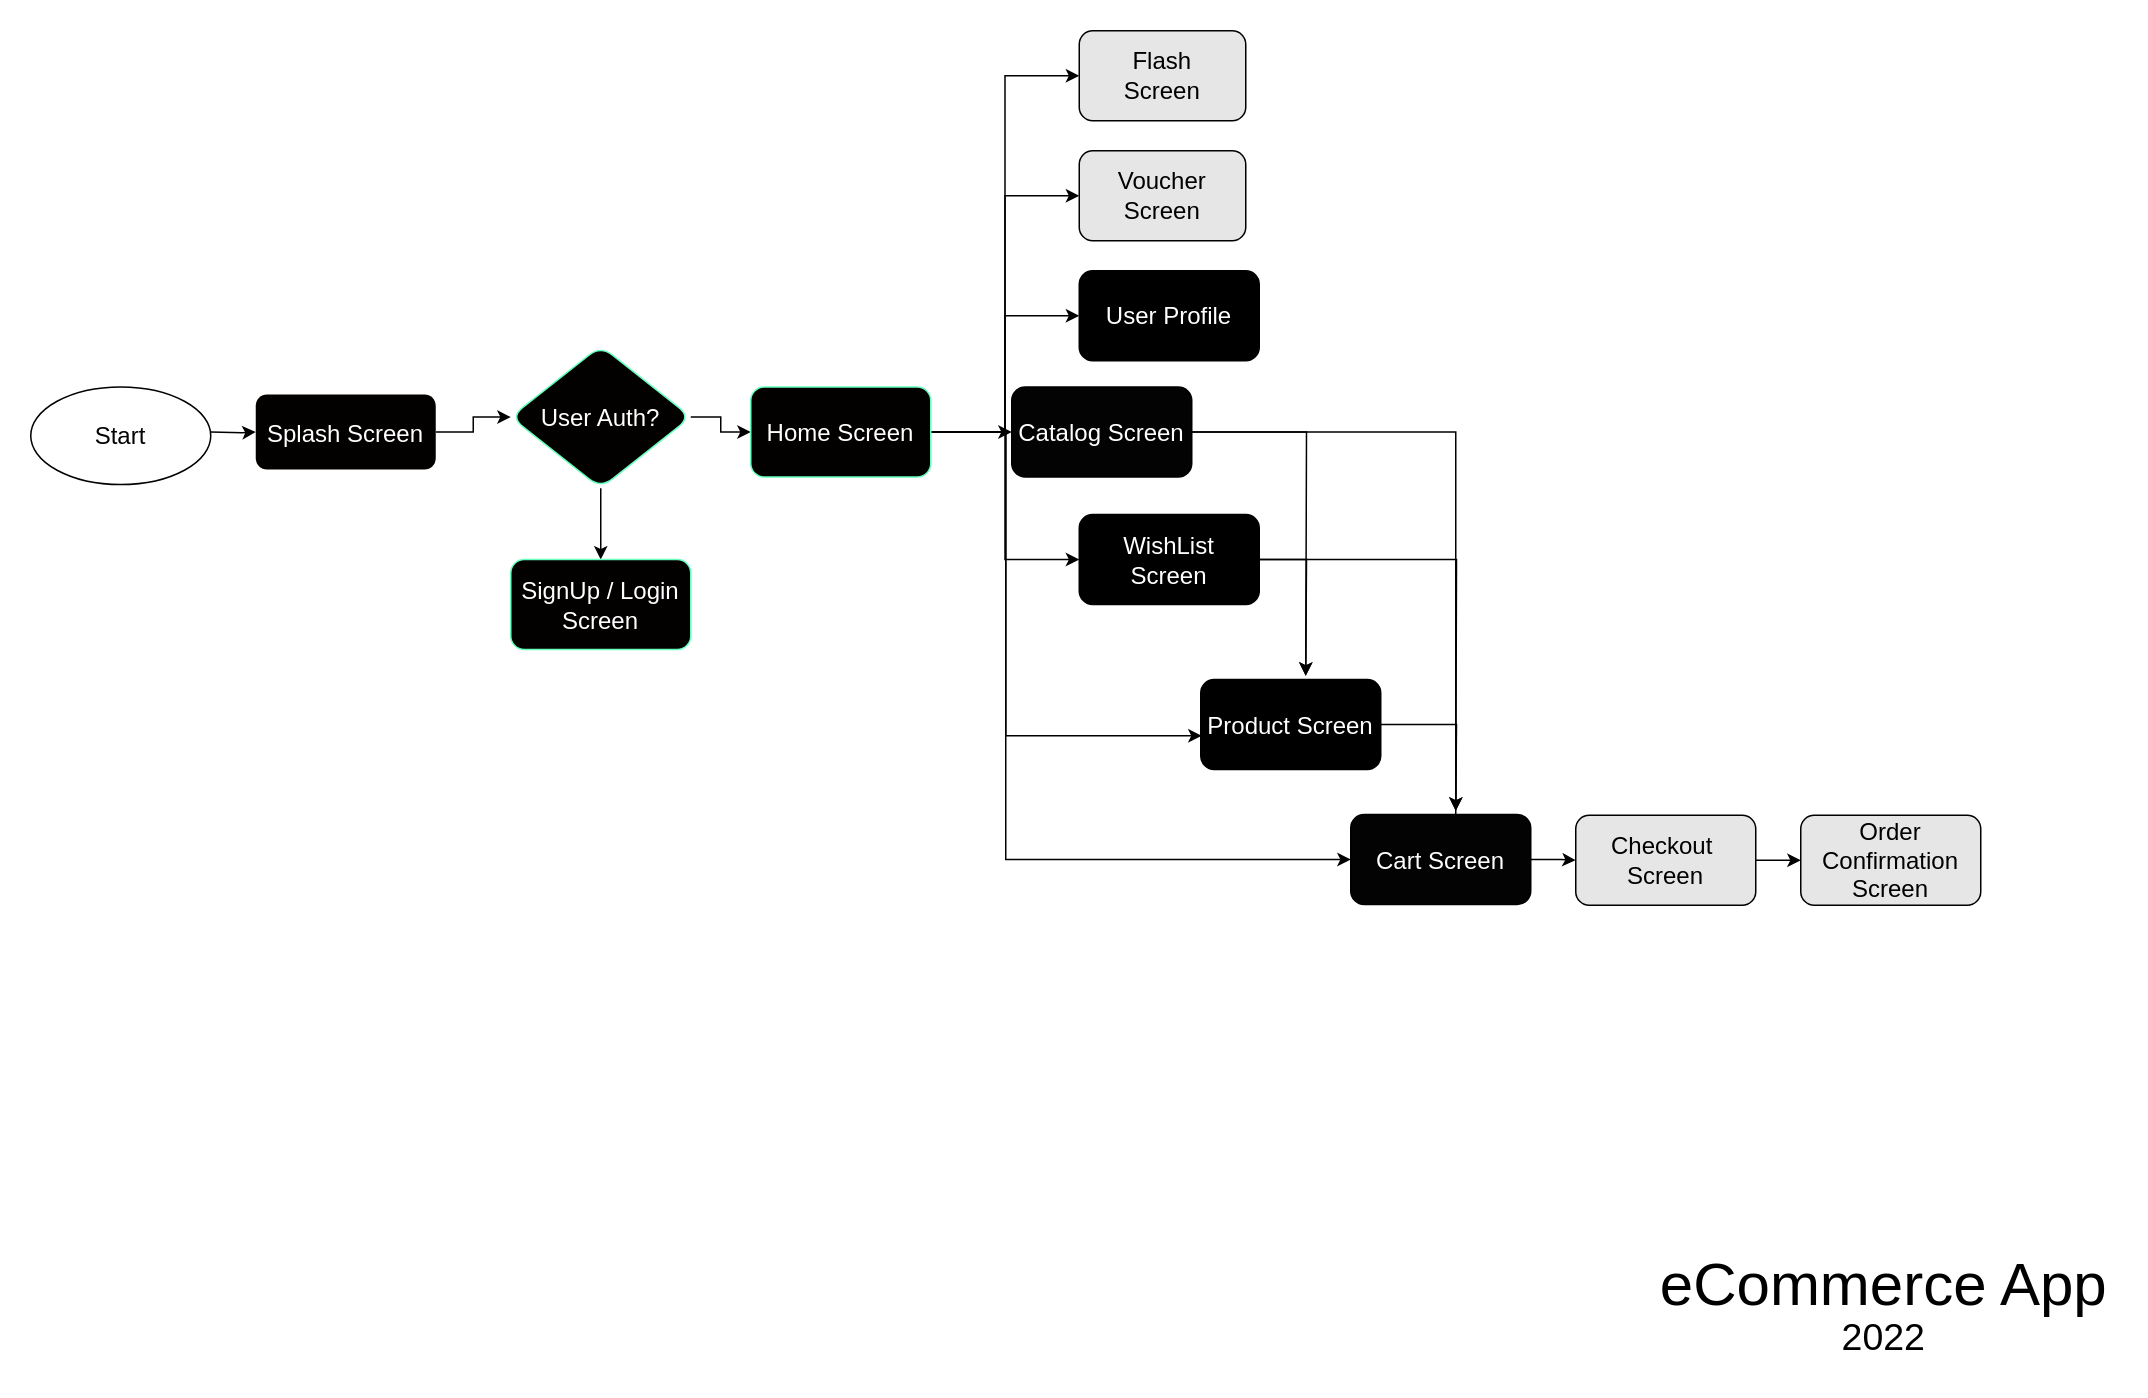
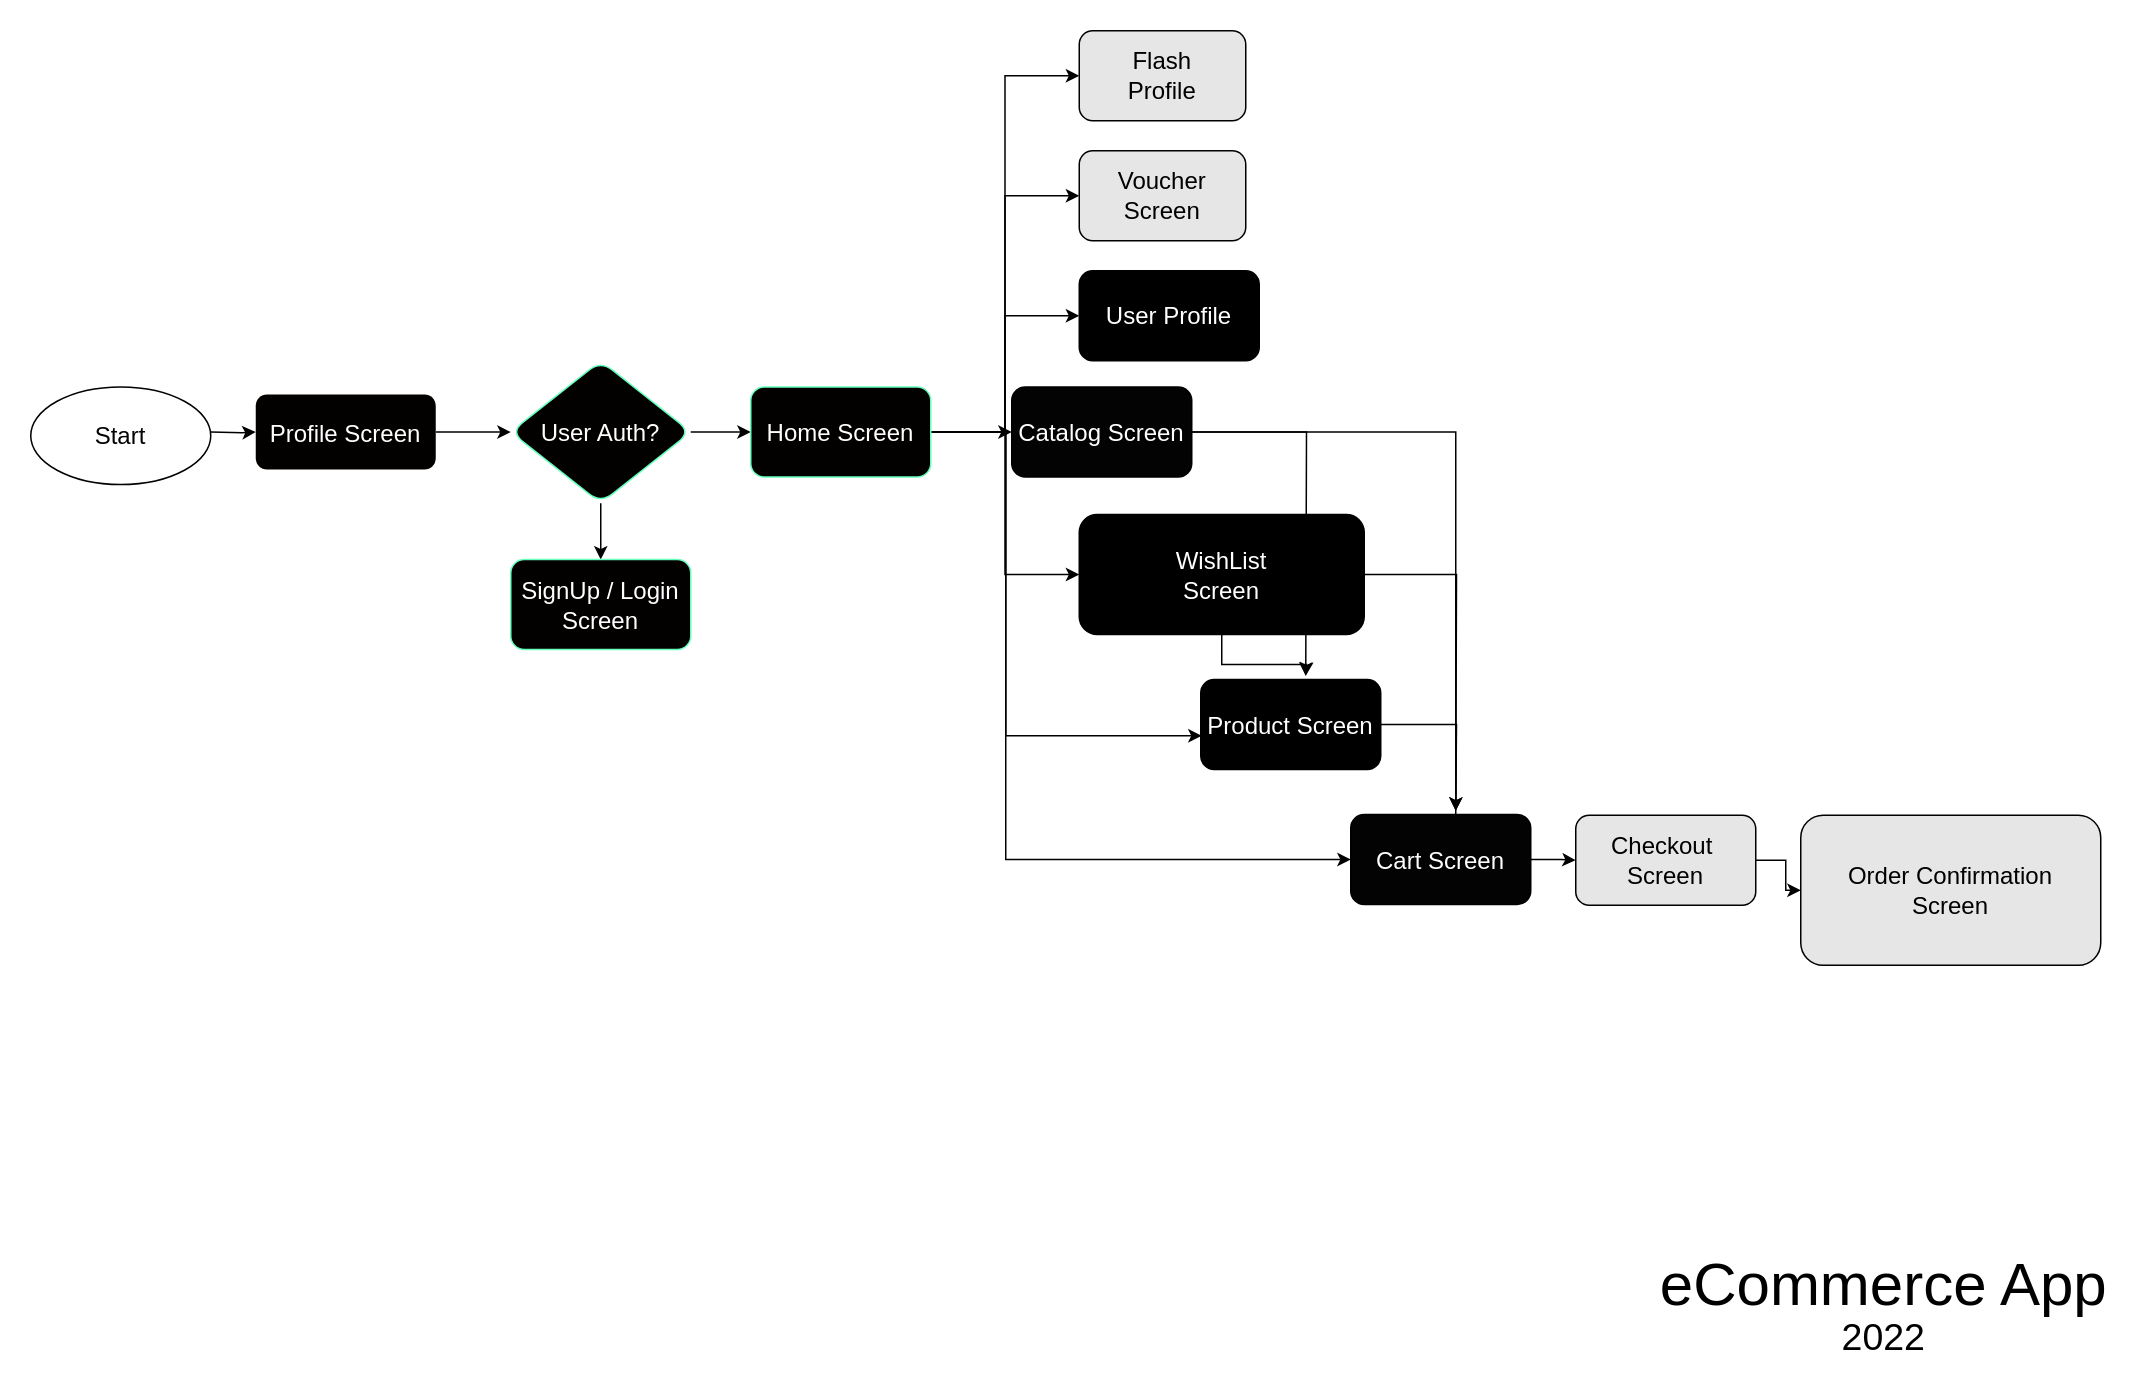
- <mxCell id="33" value="&lt;font color=&quot;#000000&quot;&gt;Flash&lt;br&gt;Screen&lt;/font&gt;" style="rounded=1;whiteSpace=wrap;html=1;labelBackgroundColor=none;labelBorderColor=none;fontSize=16;fontColor=#FFFFFF;strokeColor=default;fillColor=#E6E6E6;gradientColor=none;" vertex="1" parent="1"><mxGeometry x="719" y="20" width="111" height="60" as="geometry" /></mxCell>
+ <mxCell id="33" value="&lt;font color=&quot;#000000&quot;&gt;Flash&lt;br&gt;Profile&lt;/font&gt;" style="rounded=1;whiteSpace=wrap;html=1;labelBackgroundColor=none;labelBorderColor=none;fontSize=16;fontColor=#FFFFFF;strokeColor=default;fillColor=#E6E6E6;gradientColor=none;" vertex="1" parent="1"><mxGeometry x="719" y="20" width="111" height="60" as="geometry" /></mxCell>
- <mxCell id="7" value="User Auth?" style="rhombus;whiteSpace=wrap;html=1;rounded=1;labelBackgroundColor=none;labelBorderColor=none;fontSize=16;fontColor=#FFFFFF;strokeColor=#66FFBD;fillColor=#030100;gradientColor=none;" vertex="1" parent="1"><mxGeometry x="340" y="230" width="120" height="95" as="geometry" /></mxCell>
+ <mxCell id="7" value="User Auth?" style="rhombus;whiteSpace=wrap;html=1;rounded=1;labelBackgroundColor=none;labelBorderColor=none;fontSize=16;fontColor=#FFFFFF;strokeColor=#66FFBD;fillColor=#030100;gradientColor=none;" vertex="1" parent="1"><mxGeometry x="340" y="240" width="120" height="95" as="geometry" /></mxCell>
- <mxCell id="4" value="Splash Screen" style="rounded=1;labelBackgroundColor=none;labelBorderColor=none;fontSize=16;fontColor=#FFFFFF;strokeColor=none;fillColor=#030100;gradientColor=none;" vertex="1" parent="1"><mxGeometry x="170" y="262.5" width="120" height="50" as="geometry" /></mxCell>
+ <mxCell id="4" value="Profile Screen" style="rounded=1;labelBackgroundColor=none;labelBorderColor=none;fontSize=16;fontColor=#FFFFFF;strokeColor=none;fillColor=#030100;gradientColor=none;" vertex="1" parent="1"><mxGeometry x="170" y="262.5" width="120" height="50" as="geometry" /></mxCell>
- <mxCell id="24" value="WishList&lt;br&gt;Screen" style="rounded=1;whiteSpace=wrap;html=1;labelBackgroundColor=none;labelBorderColor=none;fontSize=16;fontColor=#FFFFFF;strokeColor=default;fillColor=#000000;gradientColor=none;" vertex="1" parent="1"><mxGeometry x="719" y="342.5" width="120" height="60" as="geometry" /></mxCell>
+ <mxCell id="24" value="WishList&lt;br&gt;Screen" style="rounded=1;whiteSpace=wrap;html=1;labelBackgroundColor=none;labelBorderColor=none;fontSize=16;fontColor=#FFFFFF;strokeColor=default;fillColor=#000000;gradientColor=none;" vertex="1" parent="1"><mxGeometry x="719" y="342.5" width="190" height="80" as="geometry" /></mxCell>
- <mxCell id="31" value="&lt;font color=&quot;#000000&quot;&gt;Order Confirmation&lt;br&gt;Screen&lt;/font&gt;" style="rounded=1;whiteSpace=wrap;html=1;labelBackgroundColor=none;labelBorderColor=none;fontSize=16;fontColor=#FFFFFF;strokeColor=default;fillColor=#E6E6E6;gradientColor=none;" vertex="1" parent="1"><mxGeometry x="1200" y="543" width="120" height="60" as="geometry" /></mxCell>
+ <mxCell id="31" value="&lt;font color=&quot;#000000&quot;&gt;Order Confirmation&lt;br&gt;Screen&lt;/font&gt;" style="rounded=1;whiteSpace=wrap;html=1;labelBackgroundColor=none;labelBorderColor=none;fontSize=16;fontColor=#FFFFFF;strokeColor=default;fillColor=#E6E6E6;gradientColor=none;" vertex="1" parent="1"><mxGeometry x="1200" y="543" width="200" height="100" as="geometry" /></mxCell>
